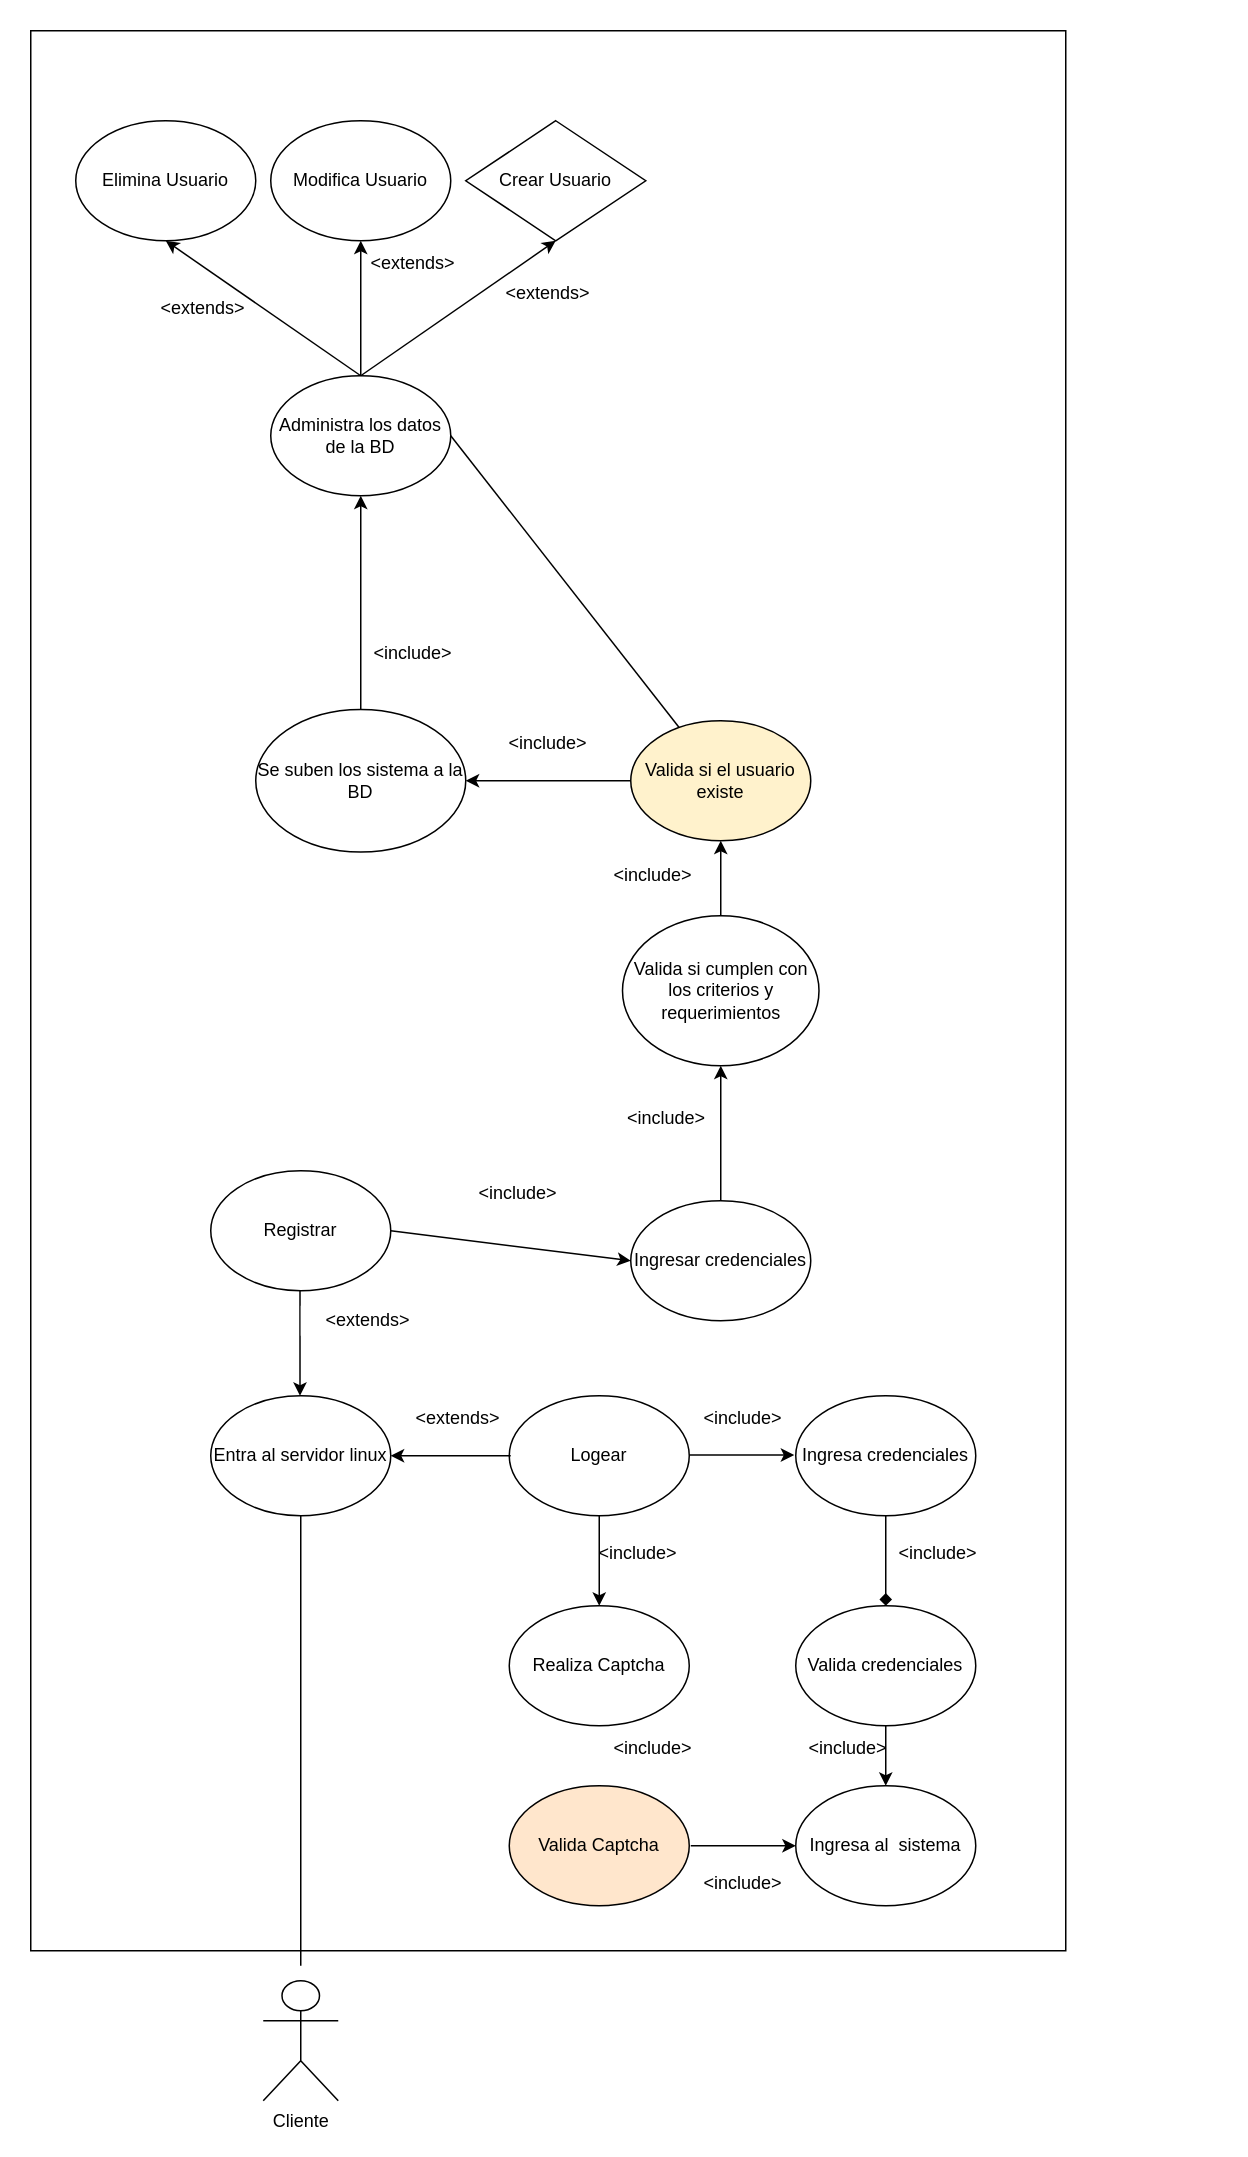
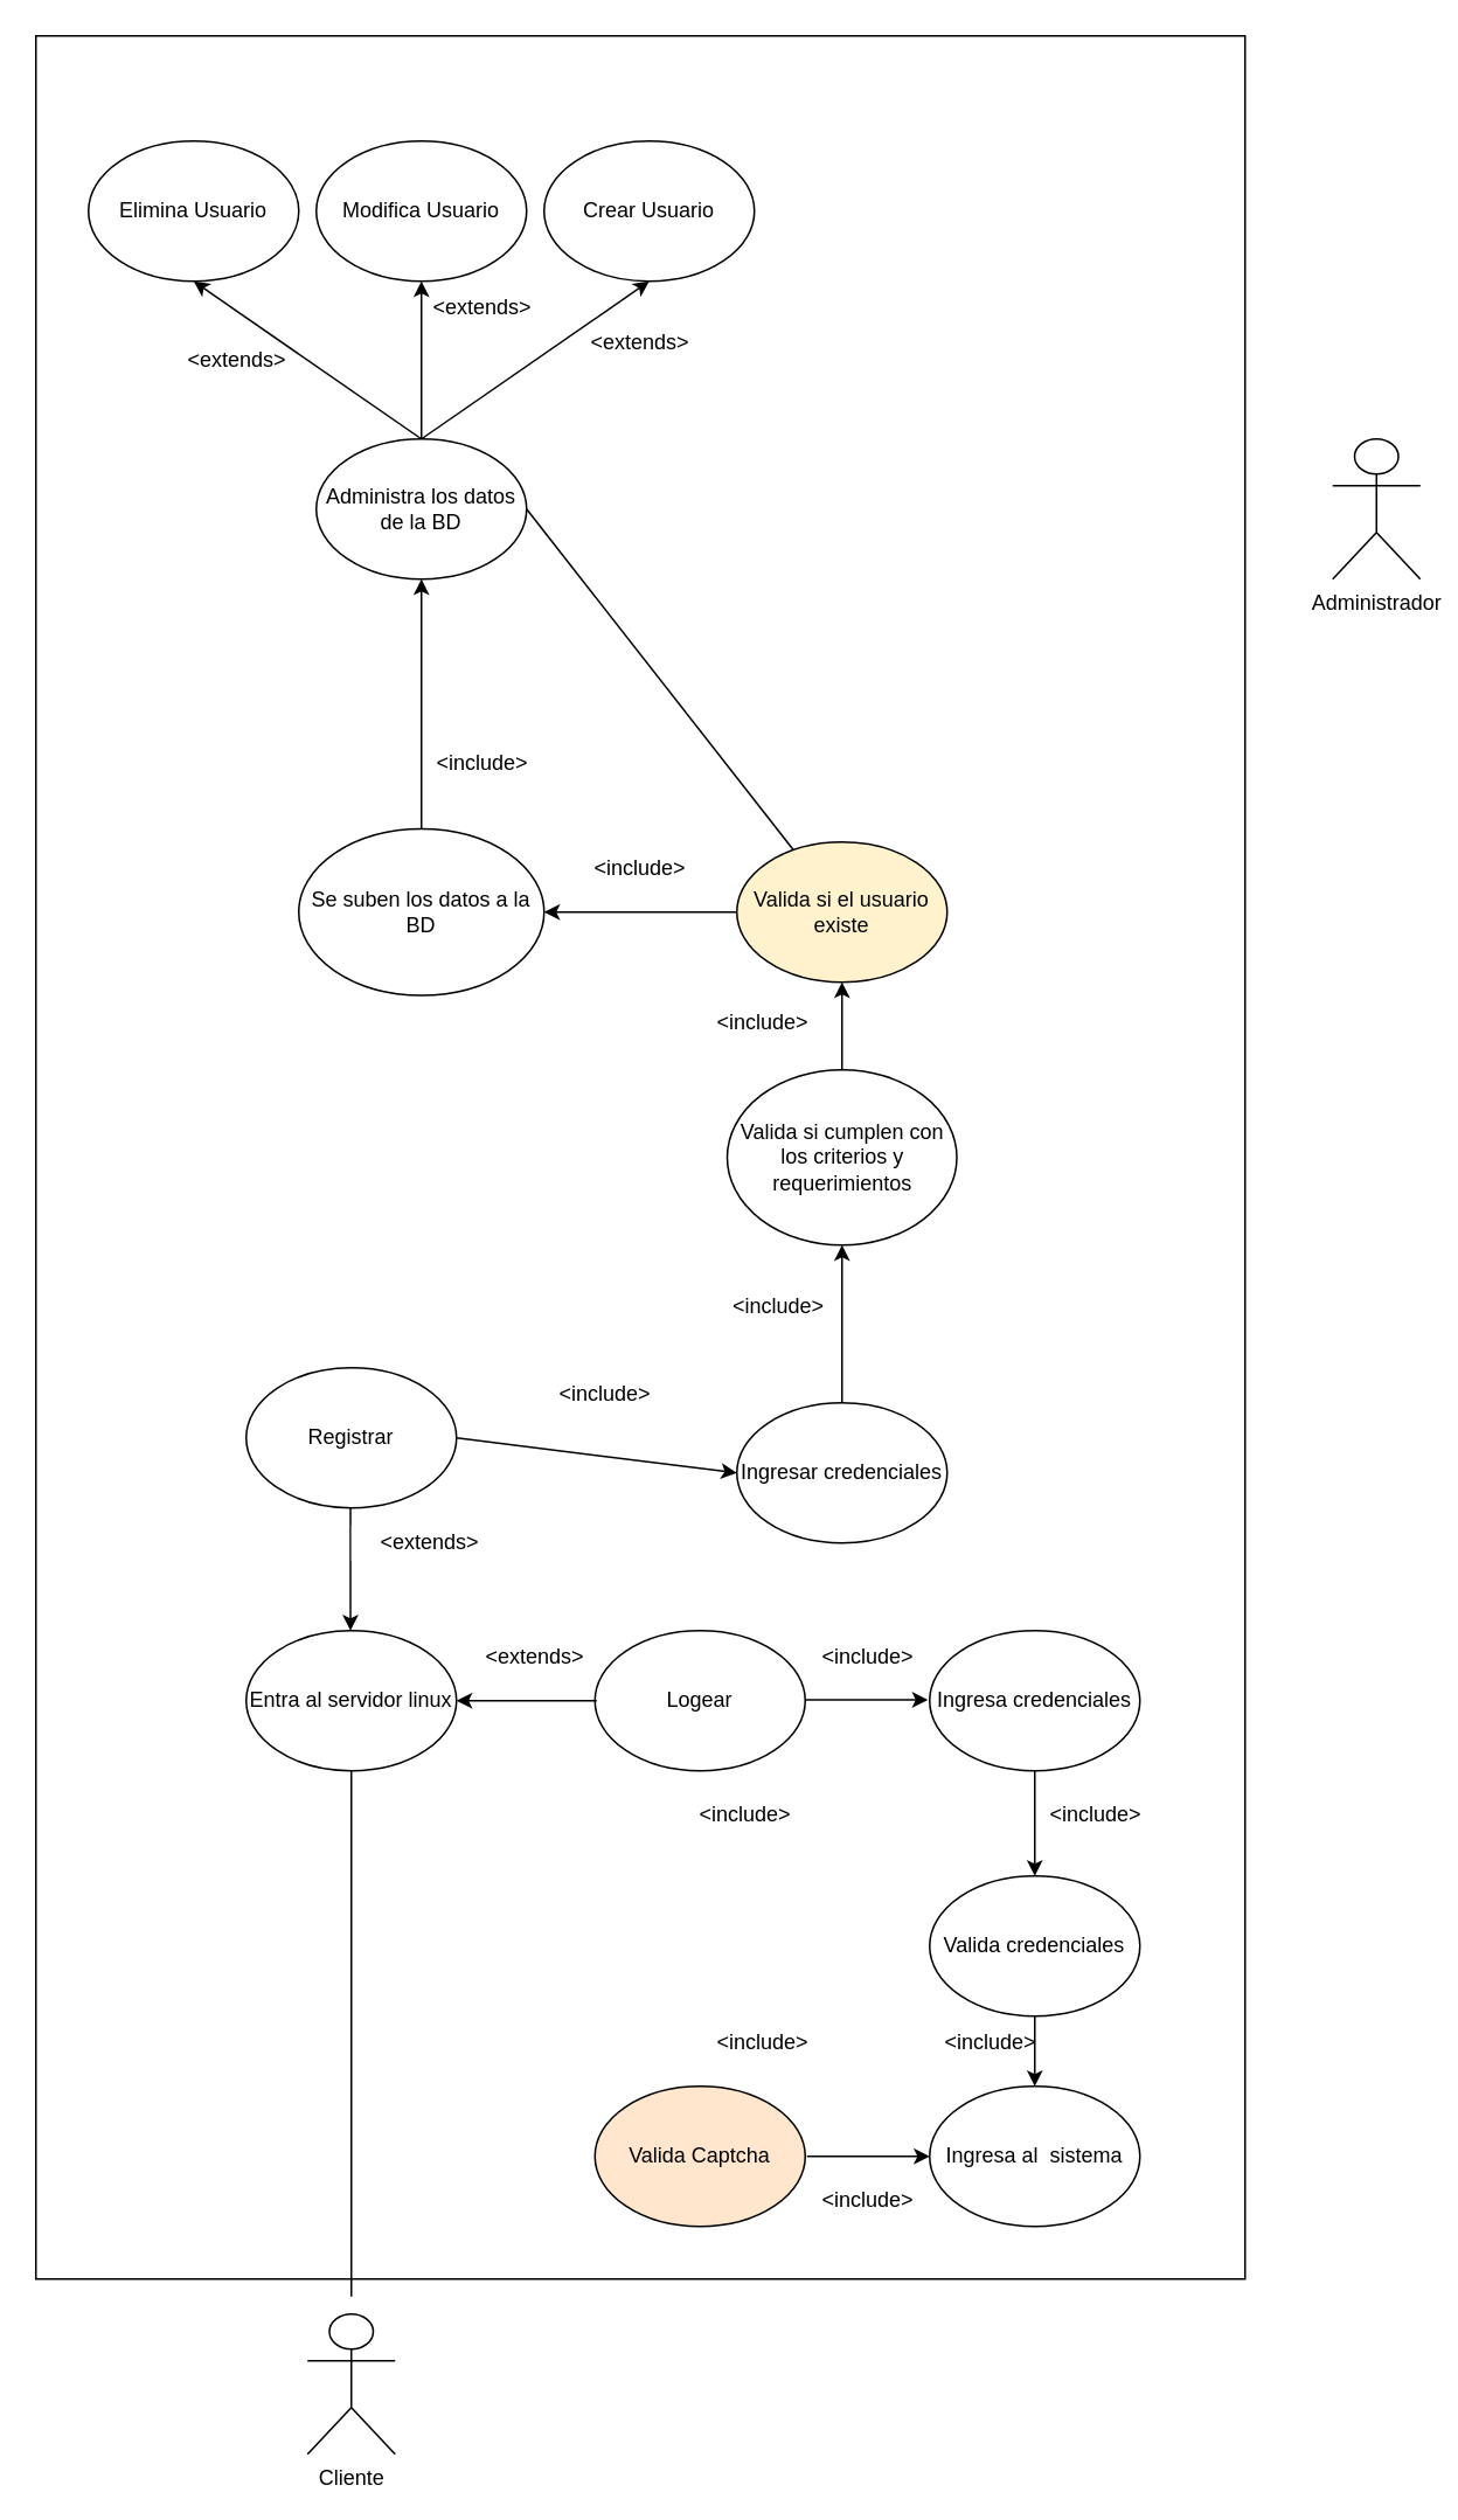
- <mxCell id="45" value="Crear Usuario" style="rhombus;whiteSpace=wrap;html=1;" vertex="1" parent="1"><mxGeometry x="310" y="80" width="120" height="80" as="geometry" /></mxCell>
+ <mxCell id="45" value="Crear Usuario" style="ellipse;whiteSpace=wrap;html=1;" vertex="1" parent="1"><mxGeometry x="310" y="80" width="120" height="80" as="geometry" /></mxCell>
+ <mxCell id="39" value="Administrador" style="shape=umlActor;verticalLabelPosition=bottom;verticalAlign=top;html=1;outlineConnect=0;" vertex="1" parent="1"><mxGeometry x="760" width="50" height="80" as="geometry" y="250" /></mxCell>
- <mxCell id="18" value="Se suben los sistema a la BD" style="ellipse;whiteSpace=wrap;html=1;" vertex="1" parent="1"><mxGeometry x="170" y="472.5" width="140" height="95" as="geometry" /></mxCell>
+ <mxCell id="18" value="Se suben los datos a la BD" style="ellipse;whiteSpace=wrap;html=1;" vertex="1" parent="1"><mxGeometry x="170" y="472.5" width="140" height="95" as="geometry" /></mxCell>
- <mxCell id="20" value="" style="endArrow=classic;html=1;rounded=0;exitX=0.5;exitY=1;exitDx=0;exitDy=0;entryX=0.5;entryY=0;entryDx=0;entryDy=0;" edge="1" parent="1" source="7" target="19"><mxGeometry width="50" height="50" relative="1" as="geometry"><mxPoint x="490" y="1200" as="sourcePoint" /><mxPoint x="540" y="1150" as="targetPoint" /></mxGeometry></mxCell>
- <mxCell id="22" value="" style="endArrow=diamond;html=1;rounded=0;exitX=0.5;exitY=1;exitDx=0;exitDy=0;entryX=0.5;entryY=0;entryDx=0;entryDy=0;" edge="1" parent="1" source="10" target="21"><mxGeometry width="50" height="50" relative="1" as="geometry"><mxPoint x="630" y="1060" as="sourcePoint" /><mxPoint x="680" y="1010" as="targetPoint" /></mxGeometry></mxCell>
+ <mxCell id="22" value="" style="endArrow=classic;html=1;rounded=0;exitX=0.5;exitY=1;exitDx=0;exitDy=0;entryX=0.5;entryY=0;entryDx=0;entryDy=0;" edge="1" parent="1" source="10" target="21"><mxGeometry width="50" height="50" relative="1" as="geometry"><mxPoint x="630" y="1060" as="sourcePoint" /><mxPoint x="680" y="1010" as="targetPoint" /></mxGeometry></mxCell>
- <mxCell id="19" value="Realiza Captcha" style="ellipse;whiteSpace=wrap;html=1;" vertex="1" parent="1"><mxGeometry x="339" y="1070" width="120" height="80" as="geometry" /></mxCell>
